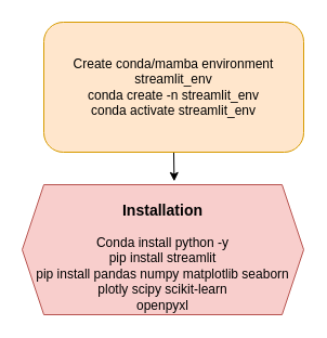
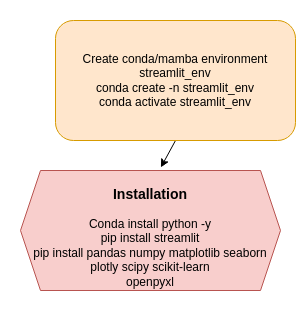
- <mxCell id="3" value="Create conda/mamba environment streamlit_env &lt;br&gt;conda create -n streamlit_env&lt;br&gt;conda activate streamlit_env" style="rounded=1;whiteSpace=wrap;html=1;fillColor=#ffe6cc;strokeColor=#d79b00;" parent="1" vertex="1"><mxGeometry x="40" y="20" width="240" height="120" as="geometry" /></mxCell>
+ <mxCell id="3" value="Create conda/mamba environment streamlit_env &lt;br&gt;conda create -n streamlit_env&lt;br&gt;conda activate streamlit_env" style="rounded=1;whiteSpace=wrap;html=1;fillColor=#ffe6cc;strokeColor=#d79b00;" parent="1" vertex="1"><mxGeometry x="55" y="20" width="240" height="120" as="geometry" /></mxCell>
